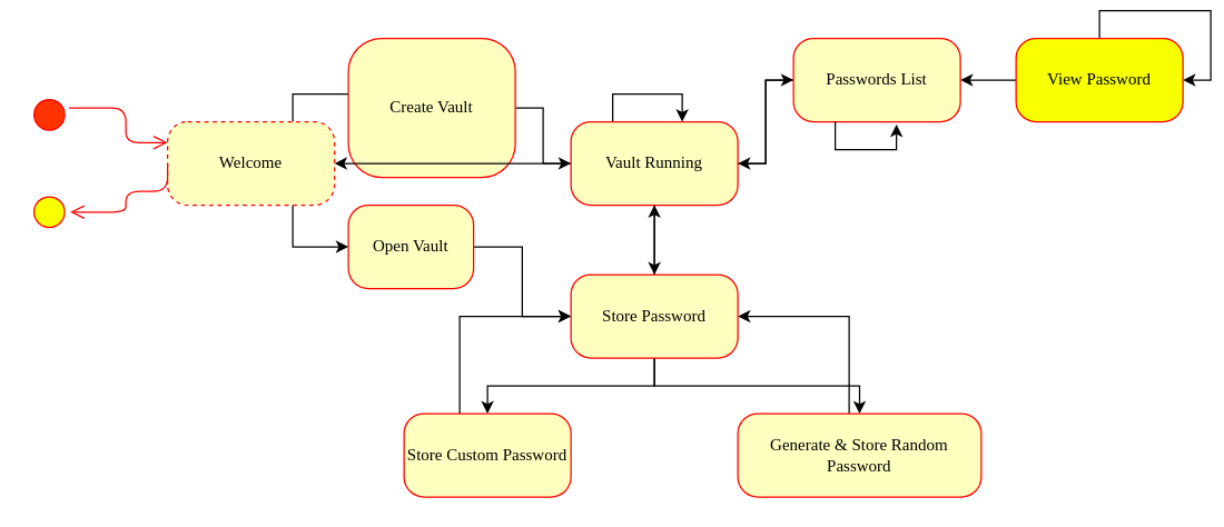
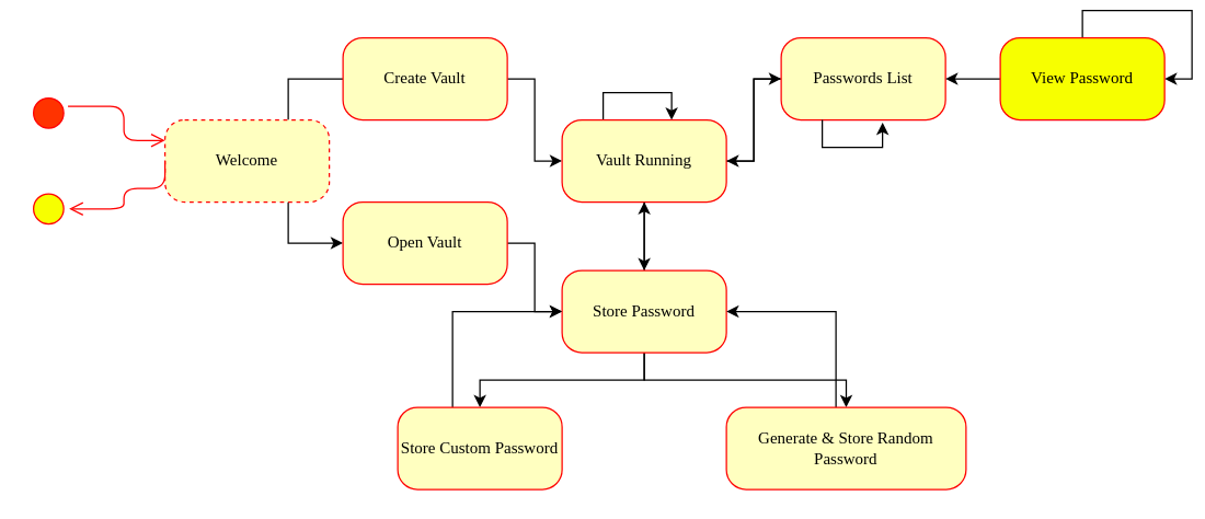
- <mxCell id="8" value="Create Vault" style="rounded=1;whiteSpace=wrap;html=1;arcSize=24;fillColor=#ffffc0;strokeColor=#ff0000;shadow=0;comic=0;labelBackgroundColor=none;fontFamily=Verdana;fontSize=12;fontColor=#000000;align=center;" vertex="1" parent="1"><mxGeometry x="250" y="20" width="120" height="100" as="geometry" /></mxCell>
+ <mxCell id="8" value="Create Vault" style="rounded=1;whiteSpace=wrap;html=1;arcSize=24;fillColor=#ffffc0;strokeColor=#ff0000;shadow=0;comic=0;labelBackgroundColor=none;fontFamily=Verdana;fontSize=12;fontColor=#000000;align=center;" vertex="1" parent="1"><mxGeometry x="250" y="20" width="120" height="60" as="geometry" /></mxCell>
- <mxCell id="13" style="edgeStyle=orthogonalEdgeStyle;rounded=0;orthogonalLoop=1;jettySize=auto;html=1;entryX=1;entryY=0.5;entryDx=0;entryDy=0;" edge="1" parent="1" source="15" target="5"><mxGeometry relative="1" as="geometry" /></mxCell>
- <mxCell id="10" value="Open Vault" style="rounded=1;whiteSpace=wrap;html=1;arcSize=24;fillColor=#ffffc0;strokeColor=#ff0000;shadow=0;comic=0;labelBackgroundColor=none;fontFamily=Verdana;fontSize=12;fontColor=#000000;align=center;" vertex="1" parent="1"><mxGeometry x="250" y="140" width="90" height="60" as="geometry" /></mxCell>
+ <mxCell id="10" value="Open Vault" style="rounded=1;whiteSpace=wrap;html=1;arcSize=24;fillColor=#ffffc0;strokeColor=#ff0000;shadow=0;comic=0;labelBackgroundColor=none;fontFamily=Verdana;fontSize=12;fontColor=#000000;align=center;" vertex="1" parent="1"><mxGeometry x="250" y="140" width="120" height="60" as="geometry" /></mxCell>
